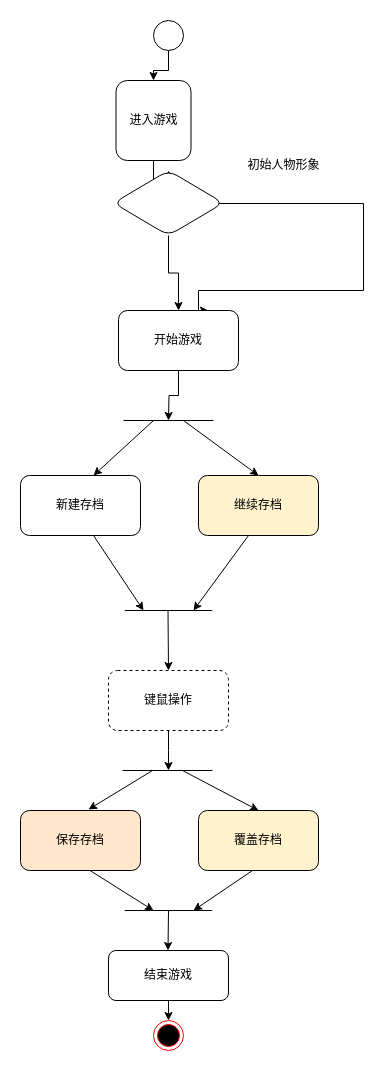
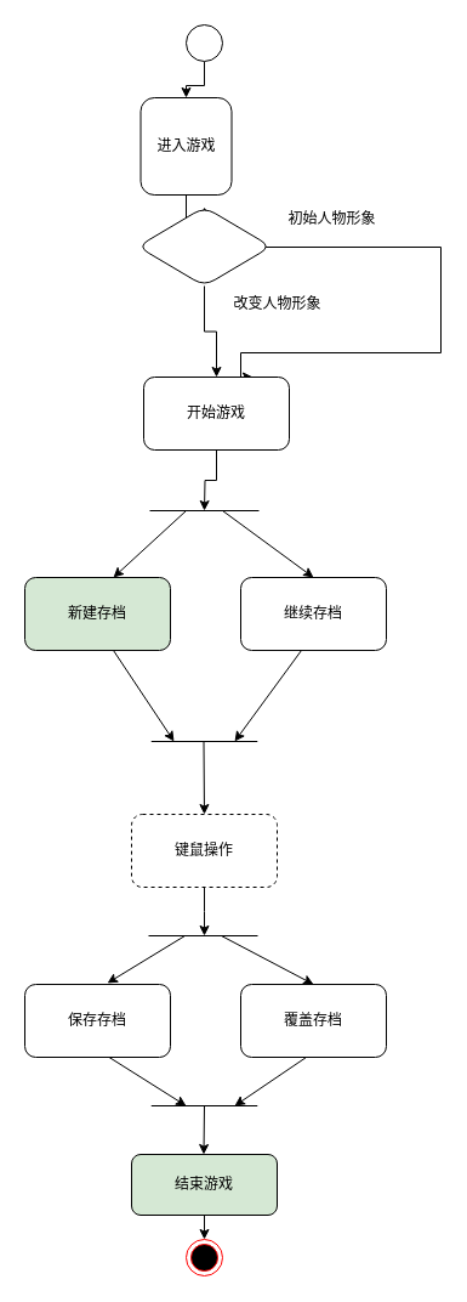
- <mxCell id="12" value="初始人物形象" parent="1" style="text;html=1;align=center;verticalAlign=middle;resizable=0;points=[];autosize=1;strokeColor=none;fillColor=none;" vertex="1"><mxGeometry x="238" y="155" as="geometry" height="20" width="90" /></mxCell>
+ <mxCell id="12" value="初始人物形象" parent="1" style="text;html=1;align=center;verticalAlign=middle;resizable=0;points=[];autosize=1;strokeColor=none;fillColor=none;" vertex="1"><mxGeometry as="geometry" y="170" x="228" height="20" width="90" /></mxCell>
+ <mxCell id="13" value="改变人物形象" parent="1" style="text;html=1;align=center;verticalAlign=middle;resizable=0;points=[];autosize=1;strokeColor=none;fillColor=none;" vertex="1"><mxGeometry as="geometry" y="240" x="183" height="20" width="90" /></mxCell>
- <mxCell id="15" value="新建存档" parent="1" style="whiteSpace=wrap;html=1;rounded=1;" vertex="1"><mxGeometry as="geometry" y="475" x="20" height="60" width="120" /></mxCell>
+ <mxCell id="15" value="新建存档" parent="1" style="whiteSpace=wrap;html=1;rounded=1;fillColor=#d5e8d4;" vertex="1"><mxGeometry as="geometry" y="475" x="20" height="60" width="120" /></mxCell>
- <mxCell id="16" value="继续存档" parent="1" style="whiteSpace=wrap;html=1;rounded=1;fillColor=#fff2cc;" vertex="1"><mxGeometry as="geometry" y="475" x="198" height="60" width="120" /></mxCell>
+ <mxCell id="16" value="继续存档" parent="1" style="whiteSpace=wrap;html=1;rounded=1;" vertex="1"><mxGeometry as="geometry" y="475" x="198" height="60" width="120" /></mxCell>
- <mxCell id="26" value="保存存档" parent="1" style="whiteSpace=wrap;html=1;rounded=1;fillColor=#ffe6cc;" vertex="1"><mxGeometry as="geometry" y="810" x="20" height="60" width="120" /></mxCell>
+ <mxCell id="26" value="保存存档" parent="1" style="whiteSpace=wrap;html=1;rounded=1;" vertex="1"><mxGeometry as="geometry" y="810" x="20" height="60" width="120" /></mxCell>
- <mxCell id="27" value="覆盖存档" parent="1" style="whiteSpace=wrap;html=1;rounded=1;fillColor=#fff2cc;" vertex="1"><mxGeometry as="geometry" y="810" x="198" height="60" width="120" /></mxCell>
+ <mxCell id="27" value="覆盖存档" parent="1" style="whiteSpace=wrap;html=1;rounded=1;" vertex="1"><mxGeometry as="geometry" y="810" x="198" height="60" width="120" /></mxCell>
- <mxCell id="34" value="结束游戏" parent="1" style="whiteSpace=wrap;html=1;rounded=1;" vertex="1"><mxGeometry as="geometry" y="950" x="108" height="50" width="120" /></mxCell>
+ <mxCell id="34" value="结束游戏" parent="1" style="whiteSpace=wrap;html=1;rounded=1;fillColor=#d5e8d4;" vertex="1"><mxGeometry as="geometry" y="950" x="108" height="50" width="120" /></mxCell>
